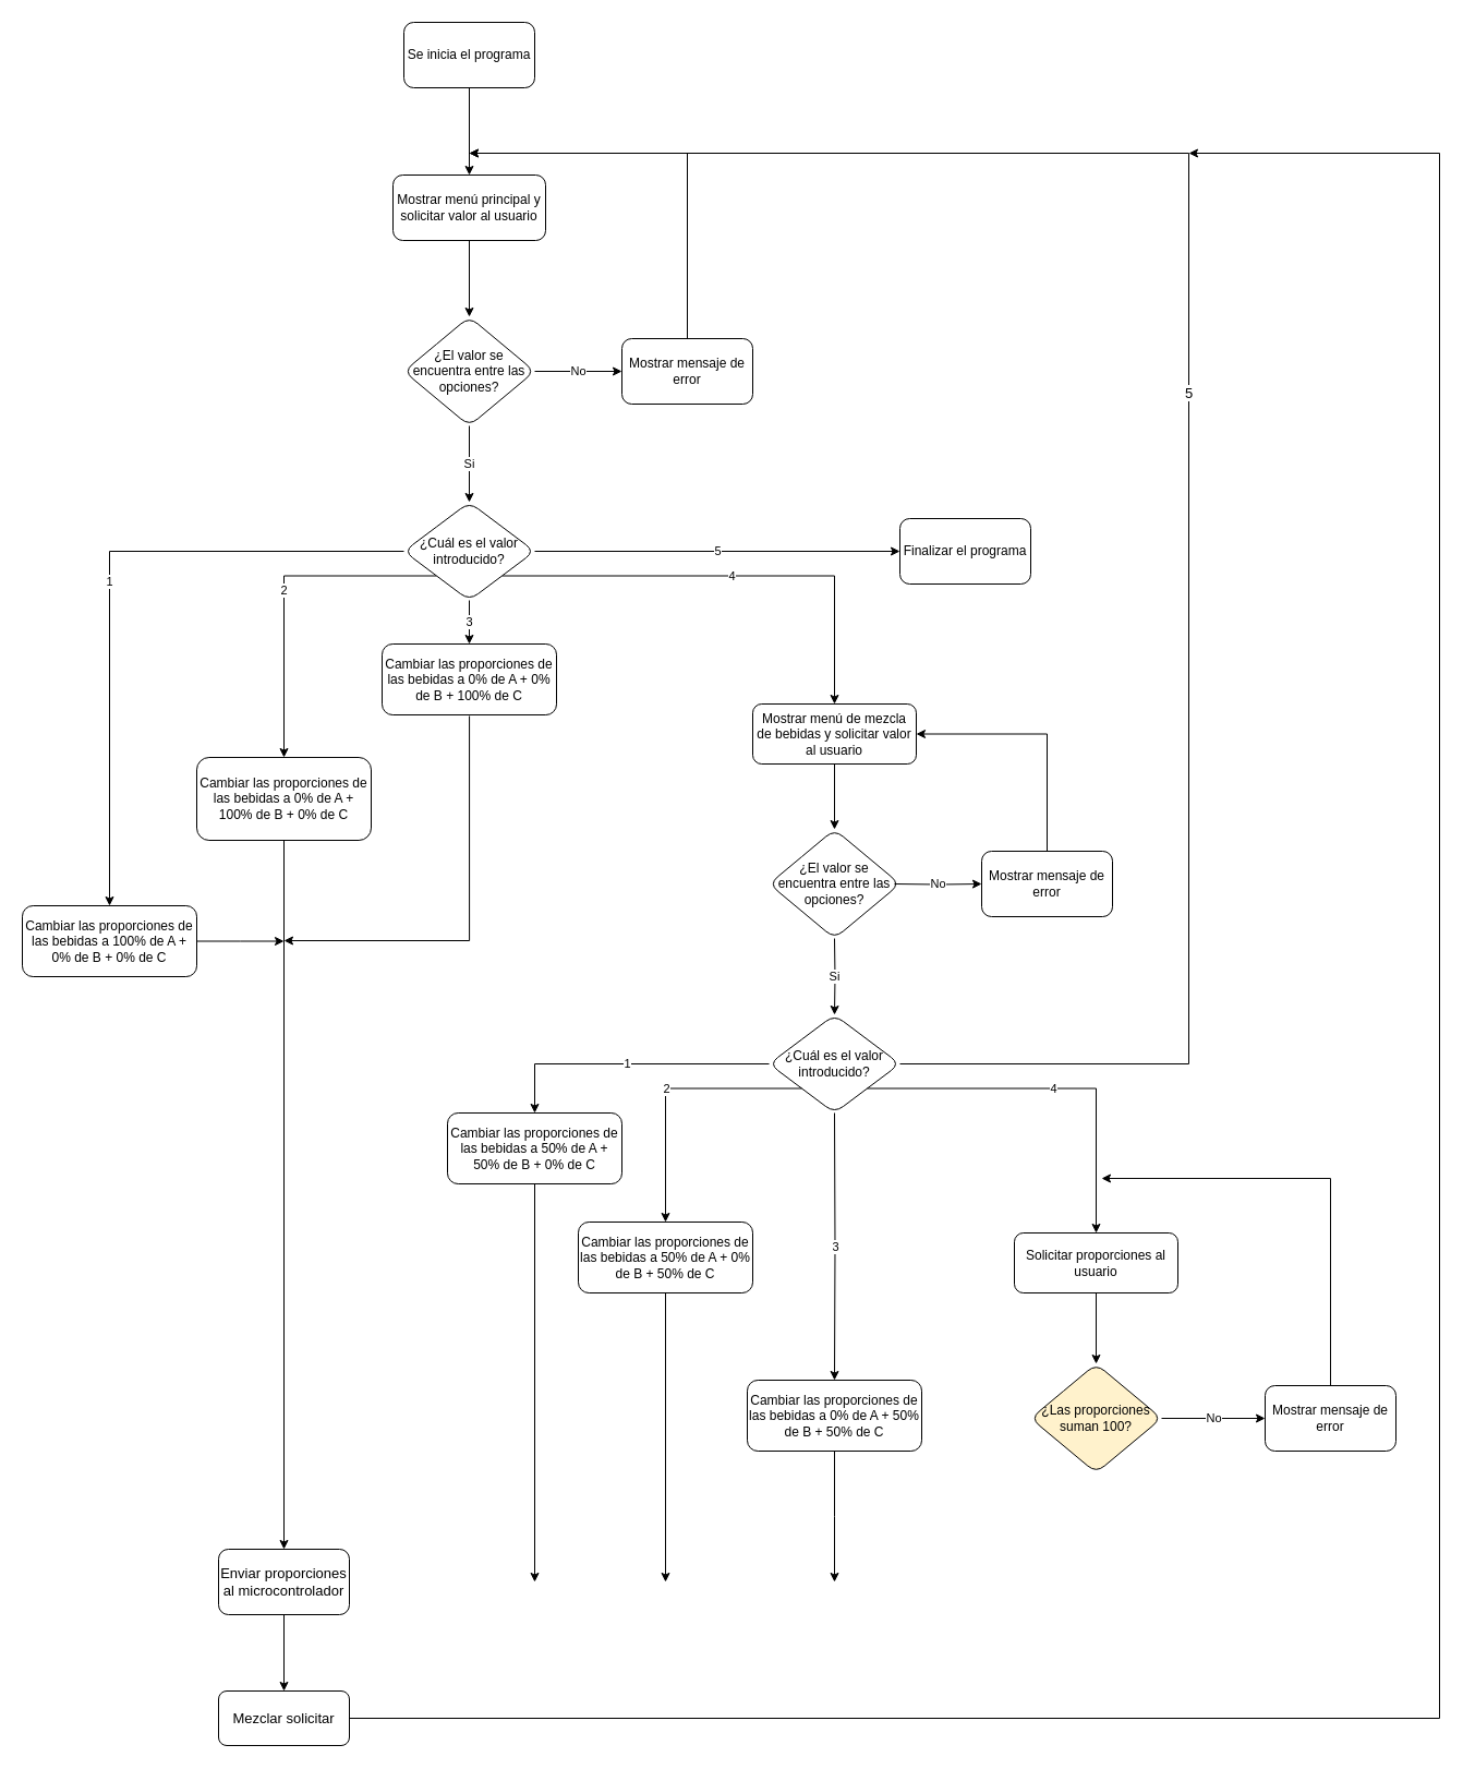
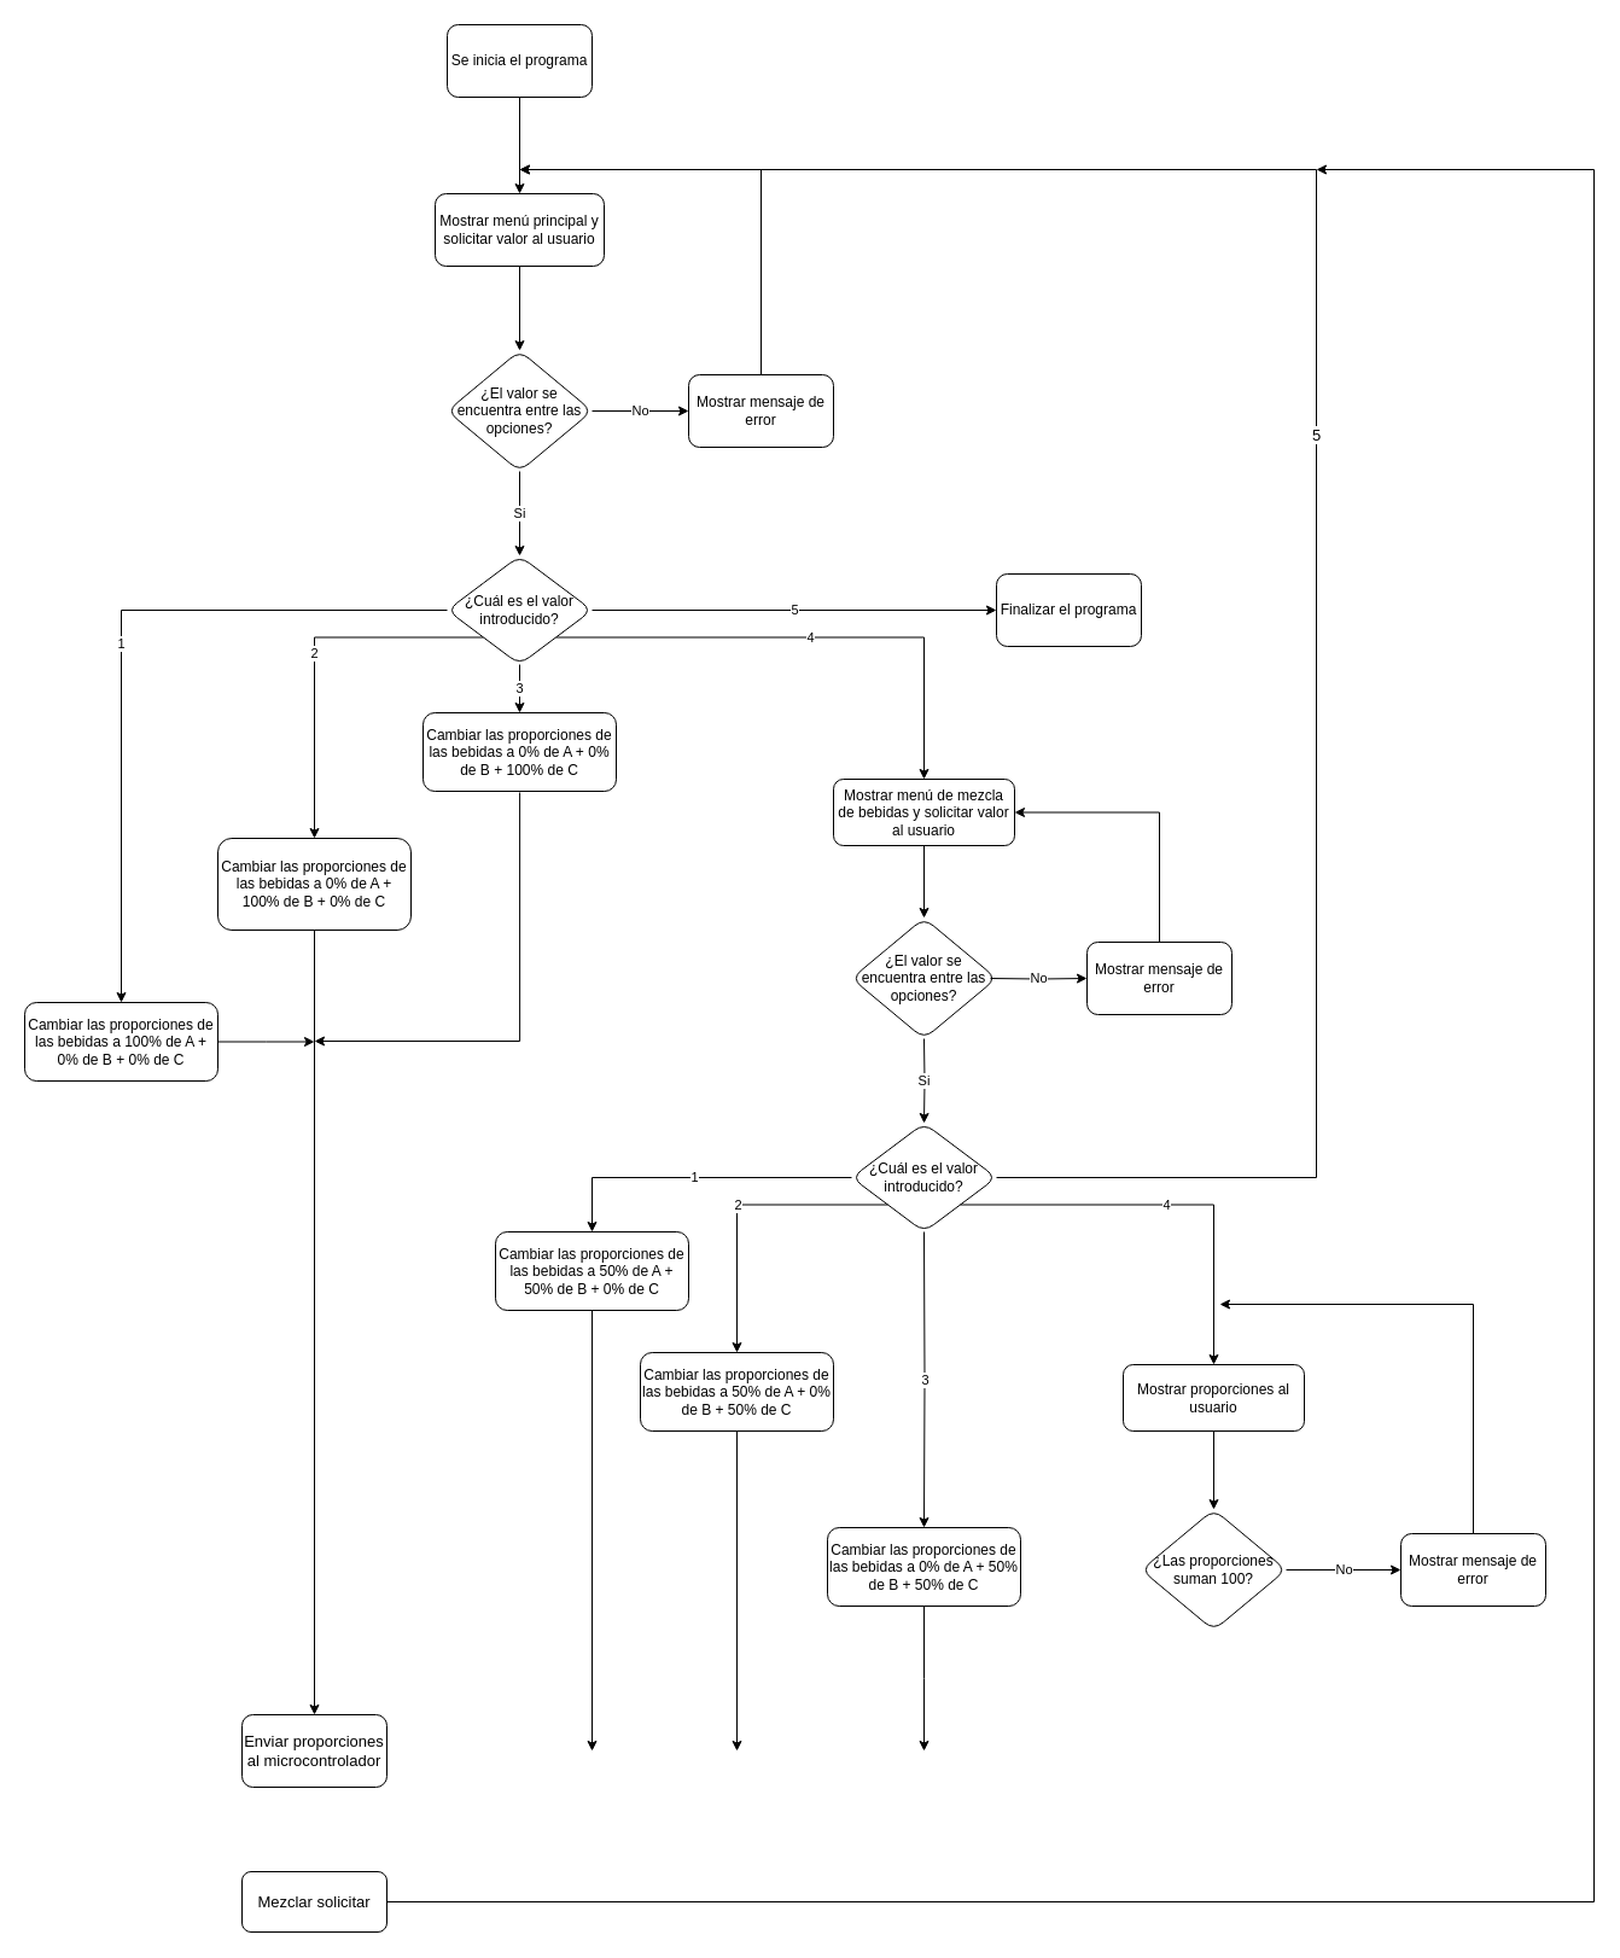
- <mxCell id="43" value="Solicitar proporciones al usuario" style="rounded=1;whiteSpace=wrap;html=1;" vertex="1" parent="1"><mxGeometry x="930" y="1130" width="150" height="55" as="geometry" /></mxCell>
+ <mxCell id="43" value="Mostrar proporciones al usuario" style="rounded=1;whiteSpace=wrap;html=1;" vertex="1" parent="1"><mxGeometry x="930" y="1130" width="150" height="55" as="geometry" /></mxCell>
- <mxCell id="45" value="¿Las proporciones suman 100?" style="rhombus;whiteSpace=wrap;html=1;rounded=1;glass=0;strokeWidth=1;shadow=0;fillColor=#fff2cc;" vertex="1" parent="1"><mxGeometry x="945" y="1250" width="120" height="100" as="geometry" /></mxCell>
+ <mxCell id="45" value="¿Las proporciones suman 100?" style="rhombus;whiteSpace=wrap;html=1;rounded=1;glass=0;strokeWidth=1;shadow=0;" vertex="1" parent="1"><mxGeometry x="945" y="1250" width="120" height="100" as="geometry" /></mxCell>
- <mxCell id="49" value="" style="edgeStyle=orthogonalEdgeStyle;rounded=0;orthogonalLoop=1;jettySize=auto;html=1;fontSize=13;" edge="1" parent="1" source="50" target="52"><mxGeometry relative="1" as="geometry" /></mxCell>
